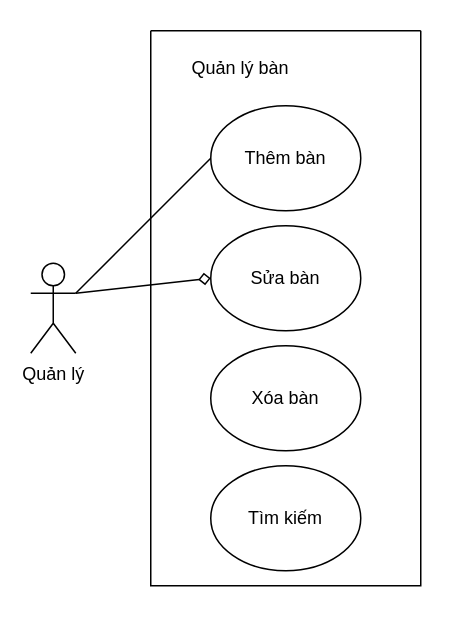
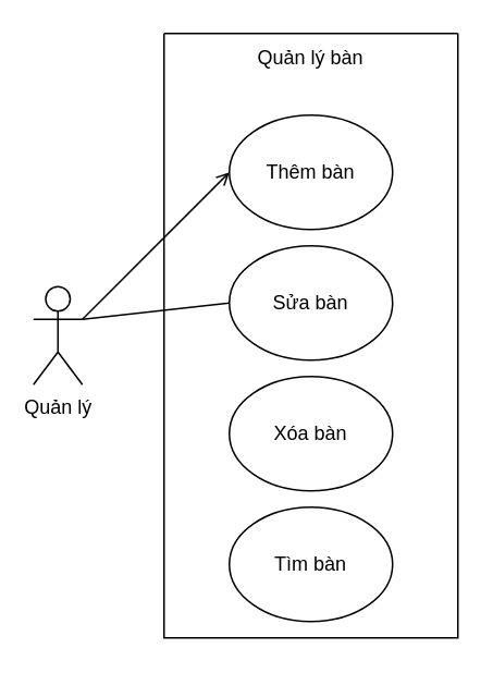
- <mxCell id="7" value="Quản lý bàn" style="text;html=1;strokeColor=none;fillColor=none;align=center;verticalAlign=middle;whiteSpace=wrap;rounded=0;" vertex="1" parent="2"><mxGeometry x="20" y="10" width="80" height="30" as="geometry" /></mxCell>
+ <mxCell id="7" value="Quản lý bàn" style="text;html=1;strokeColor=none;fillColor=none;align=center;verticalAlign=middle;whiteSpace=wrap;rounded=0;" vertex="1" parent="2"><mxGeometry x="50" width="80" height="30" as="geometry" /></mxCell>
- <mxCell id="8" style="rounded=0;orthogonalLoop=1;jettySize=auto;html=1;exitX=1;exitY=0.333;exitDx=0;exitDy=0;exitPerimeter=0;entryX=0;entryY=0.5;entryDx=0;entryDy=0;endArrow=none;endFill=0;" parent="1" source="10" target="3" edge="1"><mxGeometry relative="1" as="geometry" /></mxCell>
+ <mxCell id="8" style="rounded=0;orthogonalLoop=1;jettySize=auto;html=1;exitX=1;exitY=0.333;exitDx=0;exitDy=0;exitPerimeter=0;entryX=0;entryY=0.5;entryDx=0;entryDy=0;endArrow=open;endFill=0;" parent="1" source="10" target="3" edge="1"><mxGeometry relative="1" as="geometry" /></mxCell>
- <mxCell id="9" style="rounded=0;orthogonalLoop=1;jettySize=auto;html=1;exitX=1;exitY=0.333;exitDx=0;exitDy=0;exitPerimeter=0;entryX=0;entryY=0.5;entryDx=0;entryDy=0;endArrow=diamond;endFill=0;" parent="1" source="10" target="5" edge="1"><mxGeometry relative="1" as="geometry" /></mxCell>
+ <mxCell id="9" style="rounded=0;orthogonalLoop=1;jettySize=auto;html=1;exitX=1;exitY=0.333;exitDx=0;exitDy=0;exitPerimeter=0;entryX=0;entryY=0.5;entryDx=0;entryDy=0;endArrow=none;endFill=0;" parent="1" source="10" target="5" edge="1"><mxGeometry relative="1" as="geometry" /></mxCell>
- <mxCell id="6" value="Tìm kiếm" style="ellipse;whiteSpace=wrap;html=1;" parent="2" vertex="1"><mxGeometry x="40" y="290" width="100" height="70" as="geometry" /></mxCell>
+ <mxCell id="6" value="Tìm bàn" style="ellipse;whiteSpace=wrap;html=1;" parent="2" vertex="1"><mxGeometry x="40" y="290" width="100" height="70" as="geometry" /></mxCell>
